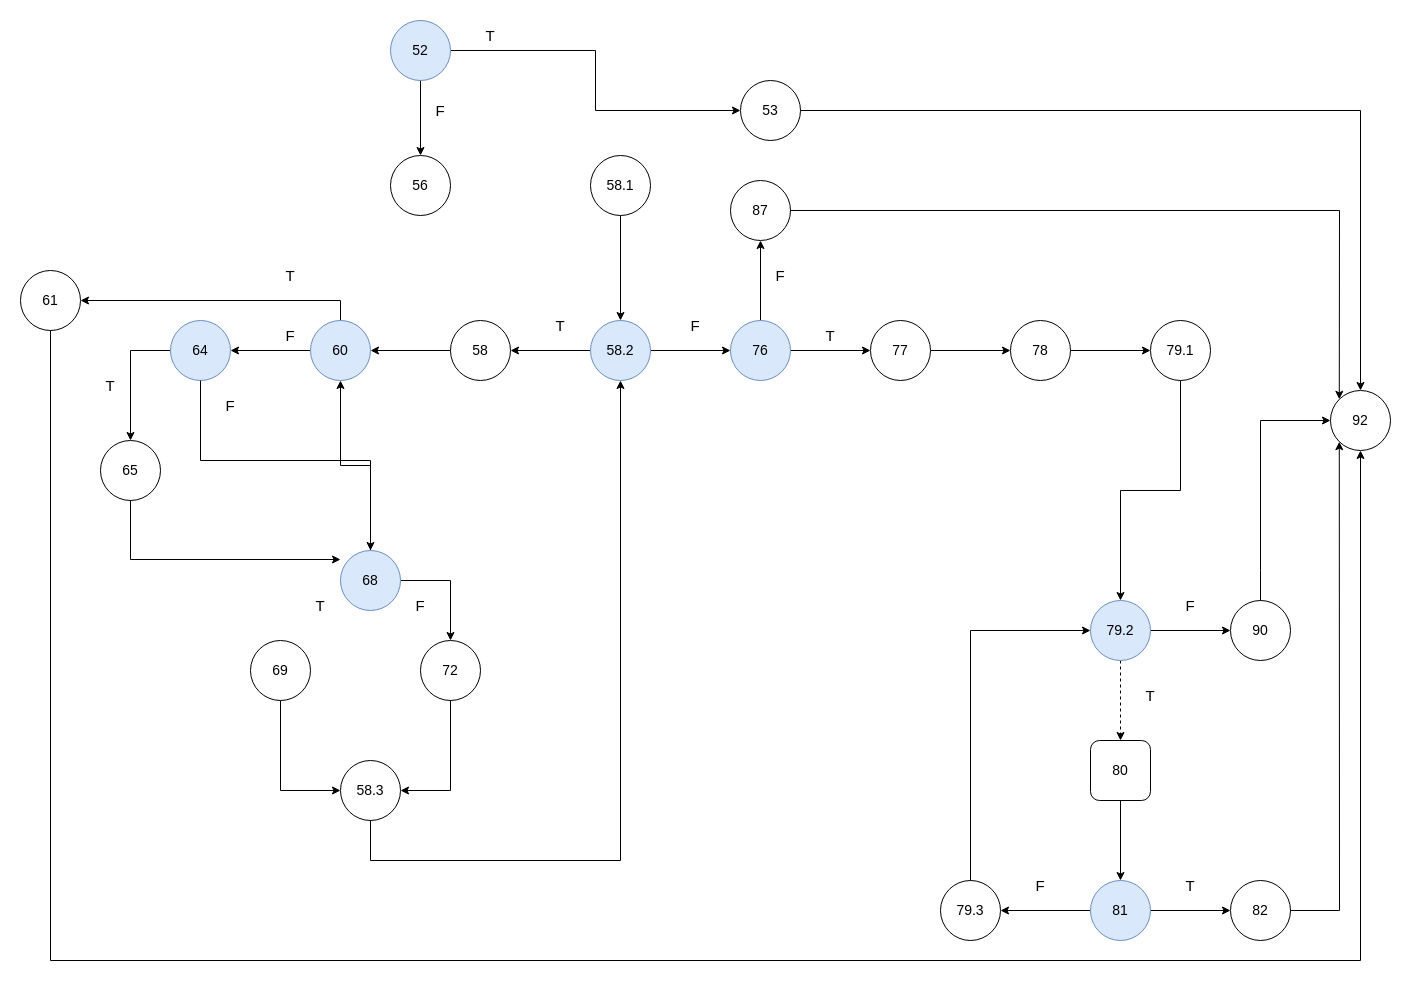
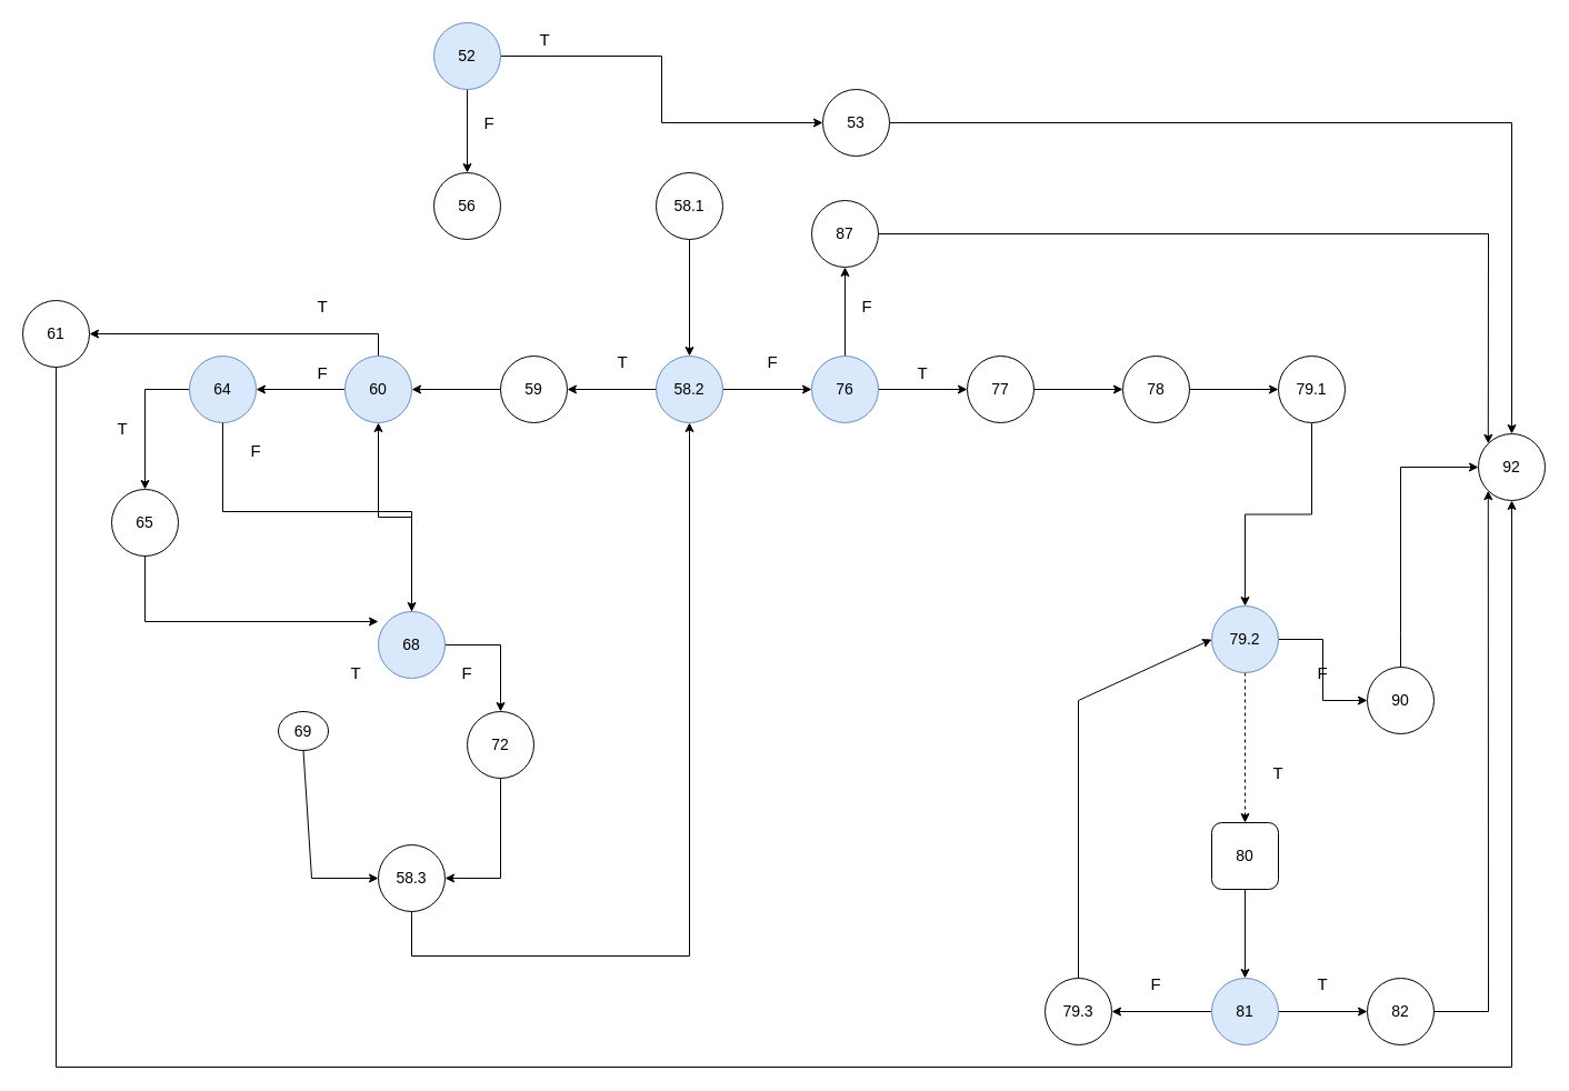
- <mxCell id="16" value="&lt;span style=&quot;font-size: 14px;&quot;&gt;58&lt;/span&gt;" style="ellipse;whiteSpace=wrap;html=1;aspect=fixed;" vertex="1" parent="1"><mxGeometry x="450" y="320" width="60" height="60" as="geometry" /></mxCell>
+ <mxCell id="16" value="&lt;span style=&quot;font-size: 14px;&quot;&gt;59&lt;/span&gt;" style="ellipse;whiteSpace=wrap;html=1;aspect=fixed;" vertex="1" parent="1"><mxGeometry x="450" y="320" width="60" height="60" as="geometry" /></mxCell>
- <mxCell id="25" value="&lt;span style=&quot;font-size: 14px;&quot;&gt;79.2&lt;/span&gt;" style="ellipse;whiteSpace=wrap;html=1;aspect=fixed;fillColor=#dae8fc;strokeColor=#6c8ebf;" vertex="1" parent="1"><mxGeometry x="1090" y="600" width="60" height="60" as="geometry" /></mxCell>
+ <mxCell id="25" value="&lt;span style=&quot;font-size: 14px;&quot;&gt;79.2&lt;/span&gt;" style="ellipse;whiteSpace=wrap;html=1;aspect=fixed;fillColor=#dae8fc;strokeColor=#6c8ebf;" vertex="1" parent="1"><mxGeometry x="1090" y="545" width="60" height="60" as="geometry" /></mxCell>
- <mxCell id="46" value="&lt;span style=&quot;font-size: 14px;&quot;&gt;69&lt;/span&gt;" style="ellipse;whiteSpace=wrap;html=1;aspect=fixed;" vertex="1" parent="1"><mxGeometry x="250" y="640" width="60" height="60" as="geometry" /></mxCell>
+ <mxCell id="46" value="&lt;span style=&quot;font-size: 14px;&quot;&gt;69&lt;/span&gt;" style="ellipse;whiteSpace=wrap;html=1;aspect=fixed;" vertex="1" parent="1"><mxGeometry x="250" y="640" width="45" height="35" as="geometry" /></mxCell>
